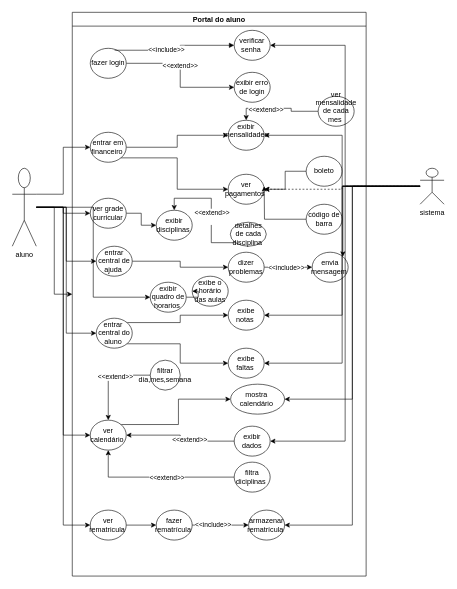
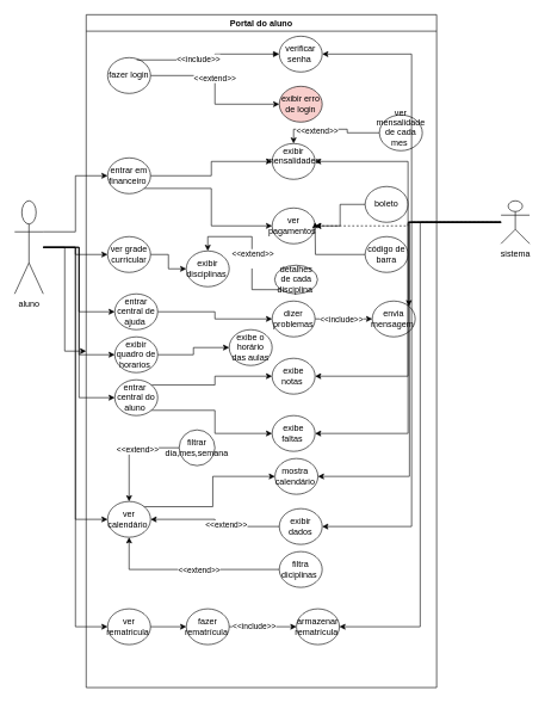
- <mxCell id="21" value="exibir erro de login" style="ellipse;whiteSpace=wrap;html=1;" parent="1" vertex="1"><mxGeometry x="390" y="120" width="60" height="50" as="geometry" /></mxCell>
+ <mxCell id="21" value="exibir erro de login" style="ellipse;whiteSpace=wrap;html=1;fillColor=#f8cecc;" parent="1" vertex="1"><mxGeometry x="390" y="120" width="60" height="50" as="geometry" /></mxCell>
- <mxCell id="27" value="código de barra" style="ellipse;whiteSpace=wrap;html=1;" parent="1" vertex="1"><mxGeometry x="510" y="340" width="60" height="50" as="geometry" /></mxCell>
+ <mxCell id="27" value="código de barra" style="ellipse;whiteSpace=wrap;html=1;" parent="1" vertex="1"><mxGeometry x="510" y="330" width="60" height="50" as="geometry" /></mxCell>
- <mxCell id="44" value="exibir quadro de horarios&amp;nbsp;" style="ellipse;whiteSpace=wrap;html=1;" parent="1" vertex="1"><mxGeometry x="250" y="470" width="60" height="50" as="geometry" /></mxCell>
+ <mxCell id="44" value="exibir quadro de horarios&amp;nbsp;" style="ellipse;whiteSpace=wrap;html=1;" parent="1" vertex="1"><mxGeometry x="160" y="470" width="60" height="50" as="geometry" /></mxCell>
- <mxCell id="15" value="mostra&amp;nbsp; calendário&amp;nbsp;" style="ellipse;whiteSpace=wrap;html=1;" parent="1" vertex="1"><mxGeometry x="384" y="640" width="90" height="50" as="geometry" /></mxCell>
+ <mxCell id="15" value="mostra&amp;nbsp; calendário&amp;nbsp;" style="ellipse;whiteSpace=wrap;html=1;" parent="1" vertex="1"><mxGeometry x="384" y="640" width="60" height="50" as="geometry" /></mxCell>
